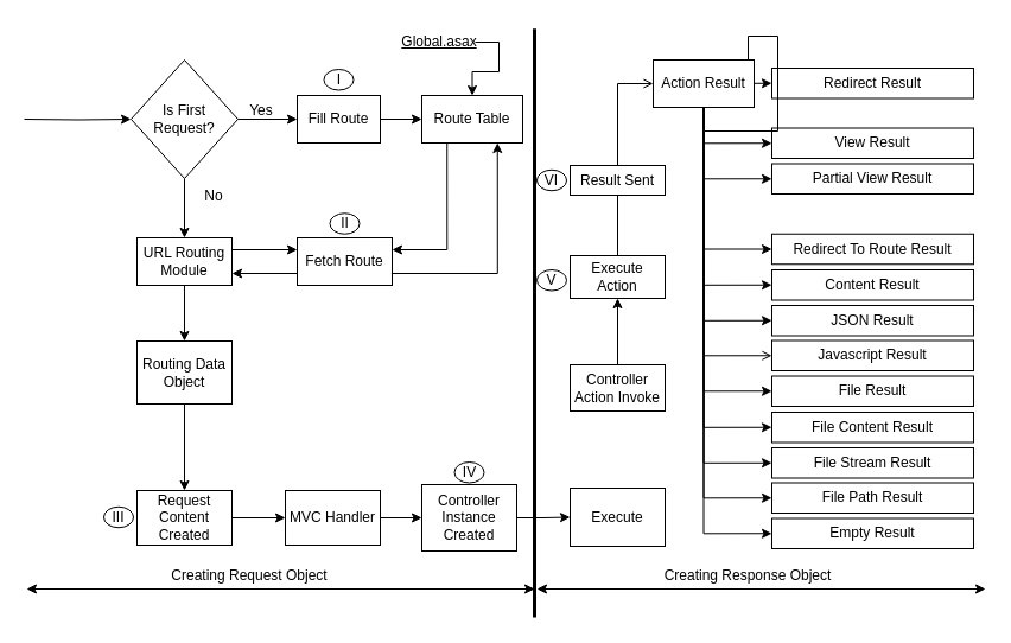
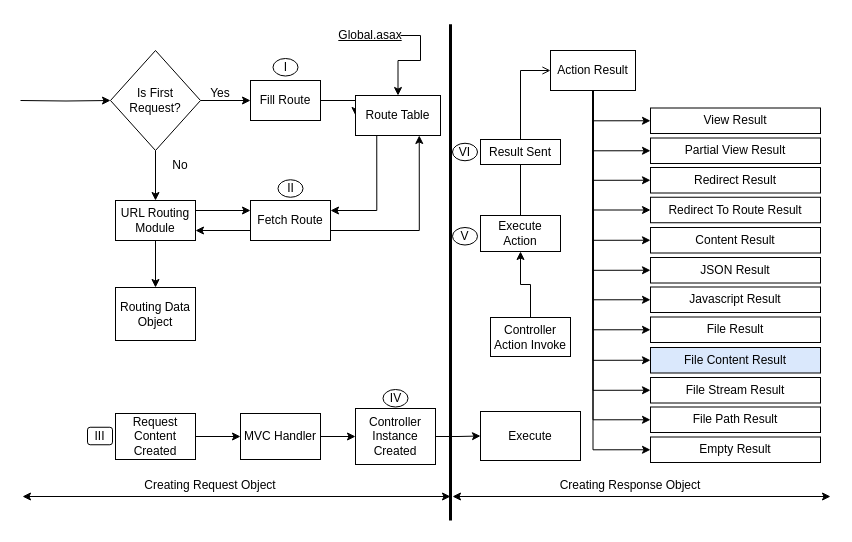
- <mxCell id="32" value="Redirect Result" style="whiteSpace=wrap;html=1;" vertex="1" parent="1"><mxGeometry x="650" y="57" width="170" height="25.5" as="geometry" /></mxCell>
+ <mxCell id="32" value="Redirect Result" style="whiteSpace=wrap;html=1;" vertex="1" parent="1"><mxGeometry x="650" y="167" width="170" height="25.5" as="geometry" /></mxCell>
- <mxCell id="8" value="Route Table" style="whiteSpace=wrap;html=1;" parent="1" vertex="1"><mxGeometry x="355" y="80" width="85" height="40" as="geometry" /></mxCell>
+ <mxCell id="8" value="Route Table" style="whiteSpace=wrap;html=1;" parent="1" vertex="1"><mxGeometry x="355" y="95" width="85" height="40" as="geometry" /></mxCell>
- <mxCell id="48" style="edgeStyle=orthogonalEdgeStyle;rounded=0;orthogonalLoop=1;jettySize=auto;html=1;exitX=0.5;exitY=1;exitDx=0;exitDy=0;entryX=0;entryY=0.5;entryDx=0;entryDy=0;fontFamily=Helvetica;fontSize=12;fontColor=default;endArrow=open;" edge="1" parent="1" source="54" target="36"><mxGeometry relative="1" as="geometry" /></mxCell>
+ <mxCell id="48" style="edgeStyle=orthogonalEdgeStyle;rounded=0;orthogonalLoop=1;jettySize=auto;html=1;exitX=0.5;exitY=1;exitDx=0;exitDy=0;entryX=0;entryY=0.5;entryDx=0;entryDy=0;fontFamily=Helvetica;fontSize=12;fontColor=default;" edge="1" parent="1" source="54" target="36"><mxGeometry relative="1" as="geometry" /></mxCell>
- <mxCell id="25" value="Controller Action Invoke" style="whiteSpace=wrap;html=1;" vertex="1" parent="1"><mxGeometry x="480" y="307" width="80" height="39" as="geometry" /></mxCell>
+ <mxCell id="25" value="Controller Action Invoke" style="whiteSpace=wrap;html=1;" vertex="1" parent="1"><mxGeometry x="490" y="317" width="80" height="39" as="geometry" /></mxCell>
- <mxCell id="38" value="File Content Result" style="whiteSpace=wrap;html=1;" vertex="1" parent="1"><mxGeometry x="650" y="347" width="170" height="25.5" as="geometry" /></mxCell>
+ <mxCell id="38" value="File Content Result" style="whiteSpace=wrap;html=1;fillColor=#dae8fc;" vertex="1" parent="1"><mxGeometry x="650" y="347" width="170" height="25.5" as="geometry" /></mxCell>
- <mxCell id="15" value="" style="edgeStyle=orthogonalEdgeStyle;rounded=0;orthogonalLoop=1;jettySize=auto;html=1;" parent="1" source="16" target="18" edge="1"><mxGeometry relative="1" as="geometry" /></mxCell>
- <mxCell id="62" value="III" style="ellipse;whiteSpace=wrap;html=1;strokeColor=default;align=center;verticalAlign=middle;fontFamily=Helvetica;fontSize=12;fontColor=default;fillColor=default;" vertex="1" parent="1"><mxGeometry x="87" y="426.75" width="25" height="17.5" as="geometry" /></mxCell>
+ <mxCell id="62" value="III" style="whiteSpace=wrap;html=1;strokeColor=default;align=center;verticalAlign=middle;fontFamily=Helvetica;fontSize=12;fontColor=default;fillColor=default;rounded=1;" vertex="1" parent="1"><mxGeometry x="87" y="426.75" width="25" height="17.5" as="geometry" /></mxCell>
- <mxCell id="23" value="Execute" style="whiteSpace=wrap;html=1;" vertex="1" parent="1"><mxGeometry x="480" y="411" width="80" height="49" as="geometry" /></mxCell>
+ <mxCell id="23" value="Execute" style="whiteSpace=wrap;html=1;" vertex="1" parent="1"><mxGeometry x="480" y="411" width="100" height="49" as="geometry" /></mxCell>
